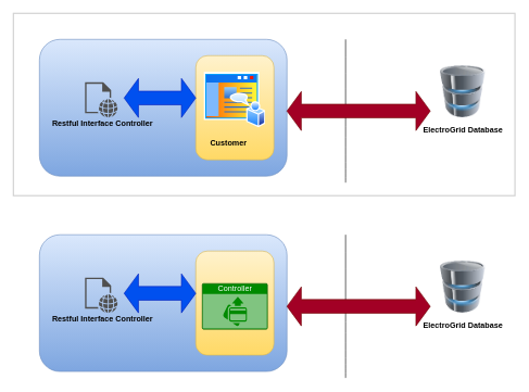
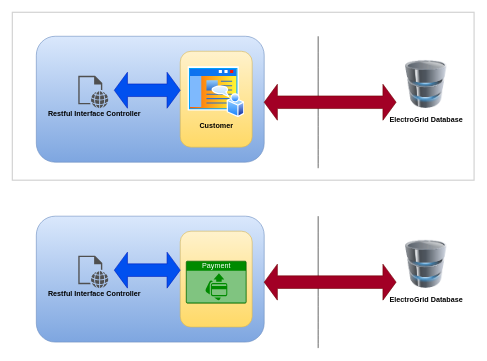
- <mxCell id="7" value="&lt;b&gt;Customer&lt;/b&gt;" style="text;html=1;align=center;verticalAlign=middle;resizable=0;points=[];autosize=1;strokeColor=none;fillColor=none;" vertex="1" parent="1"><mxGeometry x="315" y="210" width="70" height="20" as="geometry" /></mxCell>
+ <mxCell id="7" value="&lt;b&gt;Customer&lt;/b&gt;" style="text;html=1;align=center;verticalAlign=middle;resizable=0;points=[];autosize=1;strokeColor=none;fillColor=none;" vertex="1" parent="1"><mxGeometry x="325" y="200" width="70" height="20" as="geometry" /></mxCell>
- <mxCell id="22" value="Controller" style="html=1;strokeColor=#005700;fillColor=#008a00;labelPosition=center;verticalLabelPosition=middle;verticalAlign=top;align=center;fontSize=12;outlineConnect=0;spacingTop=-6;sketch=0;shape=mxgraph.sitemap.payment;fontColor=#ffffff;" vertex="1" parent="1"><mxGeometry x="310" y="435" width="100" height="70" as="geometry" /></mxCell>
+ <mxCell id="22" value="Payment" style="html=1;strokeColor=#005700;fillColor=#008a00;labelPosition=center;verticalLabelPosition=middle;verticalAlign=top;align=center;fontSize=12;outlineConnect=0;spacingTop=-6;sketch=0;shape=mxgraph.sitemap.payment;fontColor=#ffffff;" vertex="1" parent="1"><mxGeometry x="310" y="435" width="100" height="70" as="geometry" /></mxCell>
